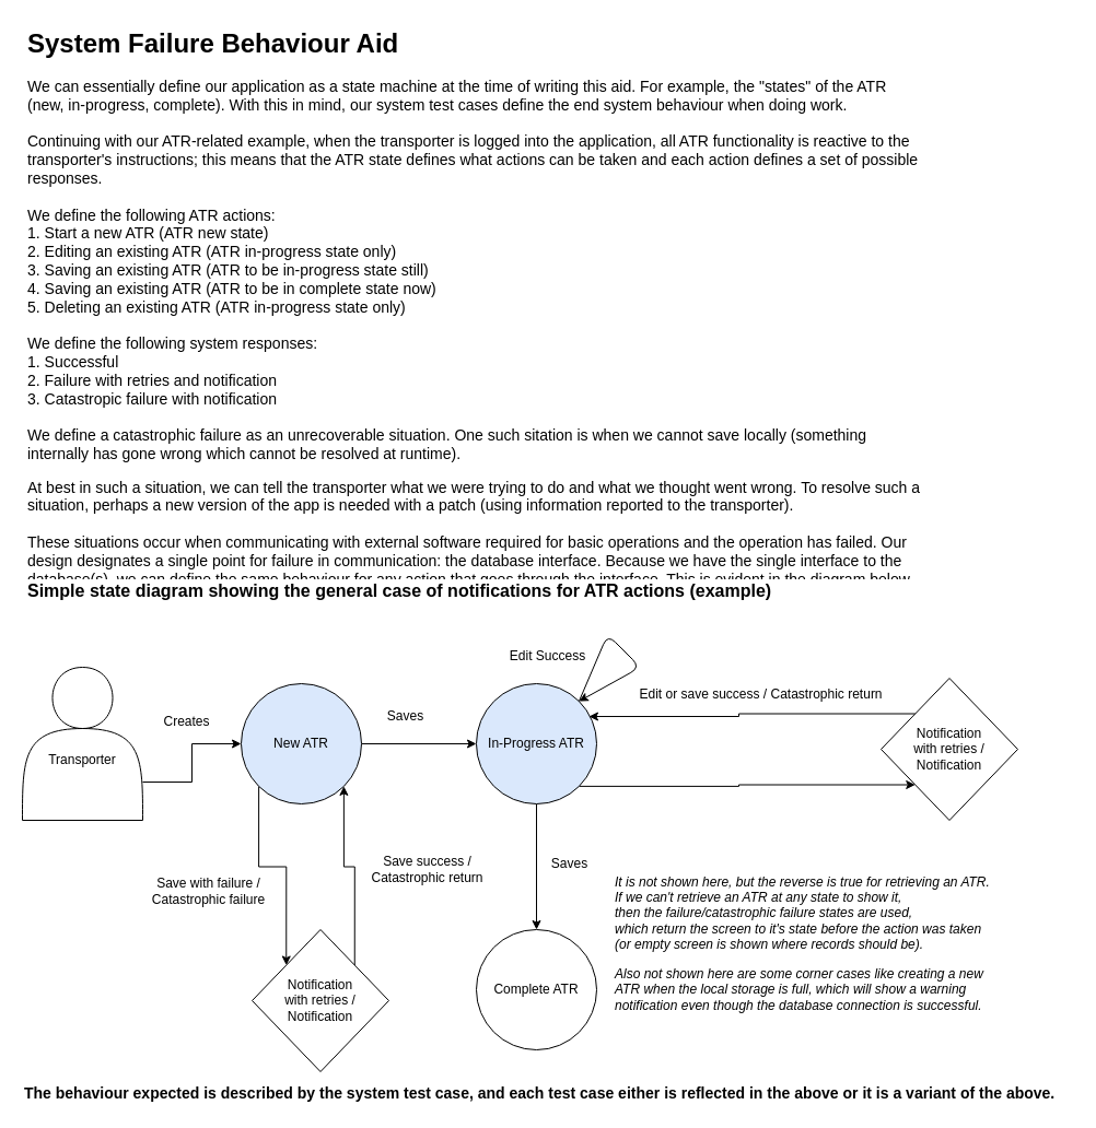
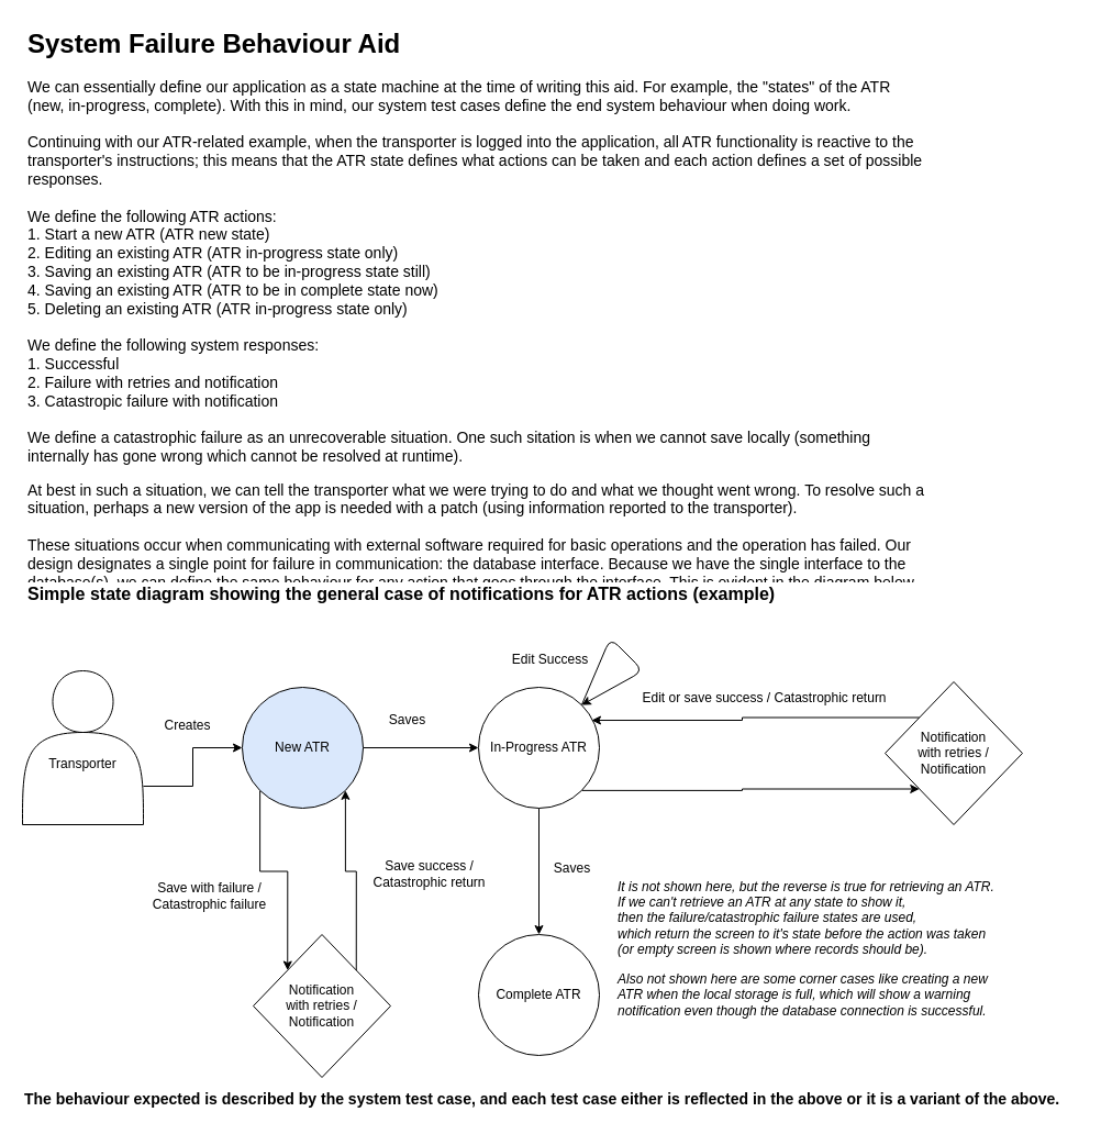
- <mxCell id="10" value="In-Progress ATR" style="ellipse;whiteSpace=wrap;html=1;aspect=fixed;fillColor=#dae8fc;" parent="1" vertex="1"><mxGeometry x="435" y="625" width="110" height="110" as="geometry" /></mxCell>
+ <mxCell id="10" value="In-Progress ATR" style="ellipse;whiteSpace=wrap;html=1;aspect=fixed;" parent="1" vertex="1"><mxGeometry x="435" y="625" width="110" height="110" as="geometry" /></mxCell>
